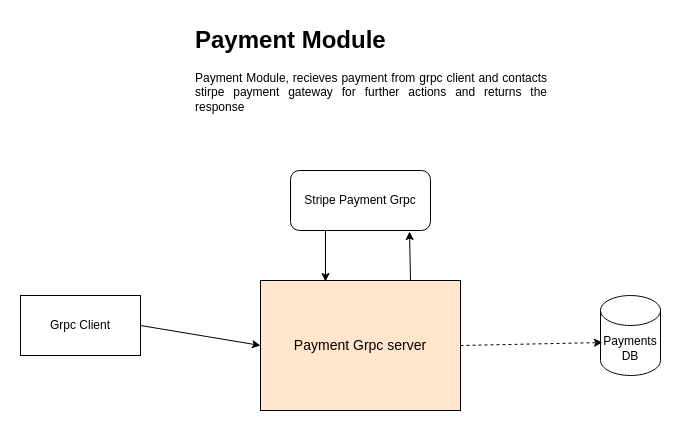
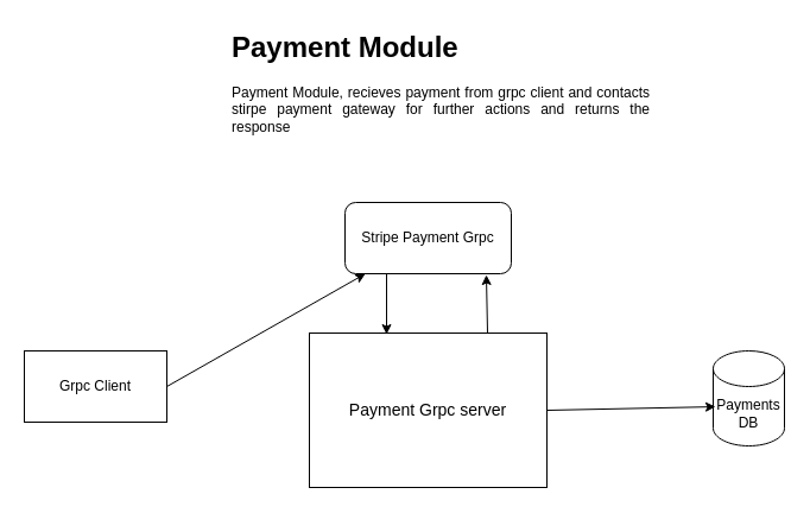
- <mxCell id="6" style="edgeStyle=none;html=1;exitX=1;exitY=0.5;exitDx=0;exitDy=0;entryX=0;entryY=0.5;entryDx=0;entryDy=0;" edge="1" parent="1" source="7" target="5"><mxGeometry relative="1" as="geometry" /></mxCell>
+ <mxCell id="6" style="edgeStyle=none;html=1;exitX=1;exitY=0.5;exitDx=0;exitDy=0;" edge="1" parent="1" source="7" target="10"><mxGeometry relative="1" as="geometry" /></mxCell>
- <mxCell id="3" style="edgeStyle=none;html=1;exitX=1;exitY=0.5;exitDx=0;exitDy=0;entryX=0.033;entryY=0.588;entryDx=0;entryDy=0;entryPerimeter=0;dashed=1;" edge="1" parent="1" source="5" target="2"><mxGeometry relative="1" as="geometry" /></mxCell>
+ <mxCell id="3" style="edgeStyle=none;html=1;exitX=1;exitY=0.5;exitDx=0;exitDy=0;entryX=0.033;entryY=0.588;entryDx=0;entryDy=0;entryPerimeter=0;" edge="1" parent="1" source="5" target="2"><mxGeometry relative="1" as="geometry" /></mxCell>
- <mxCell id="5" value="&lt;font style=&quot;font-size: 14px&quot;&gt;Payment Grpc server&lt;/font&gt;" style="rounded=0;whiteSpace=wrap;html=1;fillColor=#ffe6cc;" vertex="1" parent="1"><mxGeometry x="260" y="280" width="200" height="130" as="geometry" /></mxCell>
+ <mxCell id="5" value="&lt;font style=&quot;font-size: 14px&quot;&gt;Payment Grpc server&lt;/font&gt;" style="rounded=0;whiteSpace=wrap;html=1;" vertex="1" parent="1"><mxGeometry x="260" y="280" width="200" height="130" as="geometry" /></mxCell>
